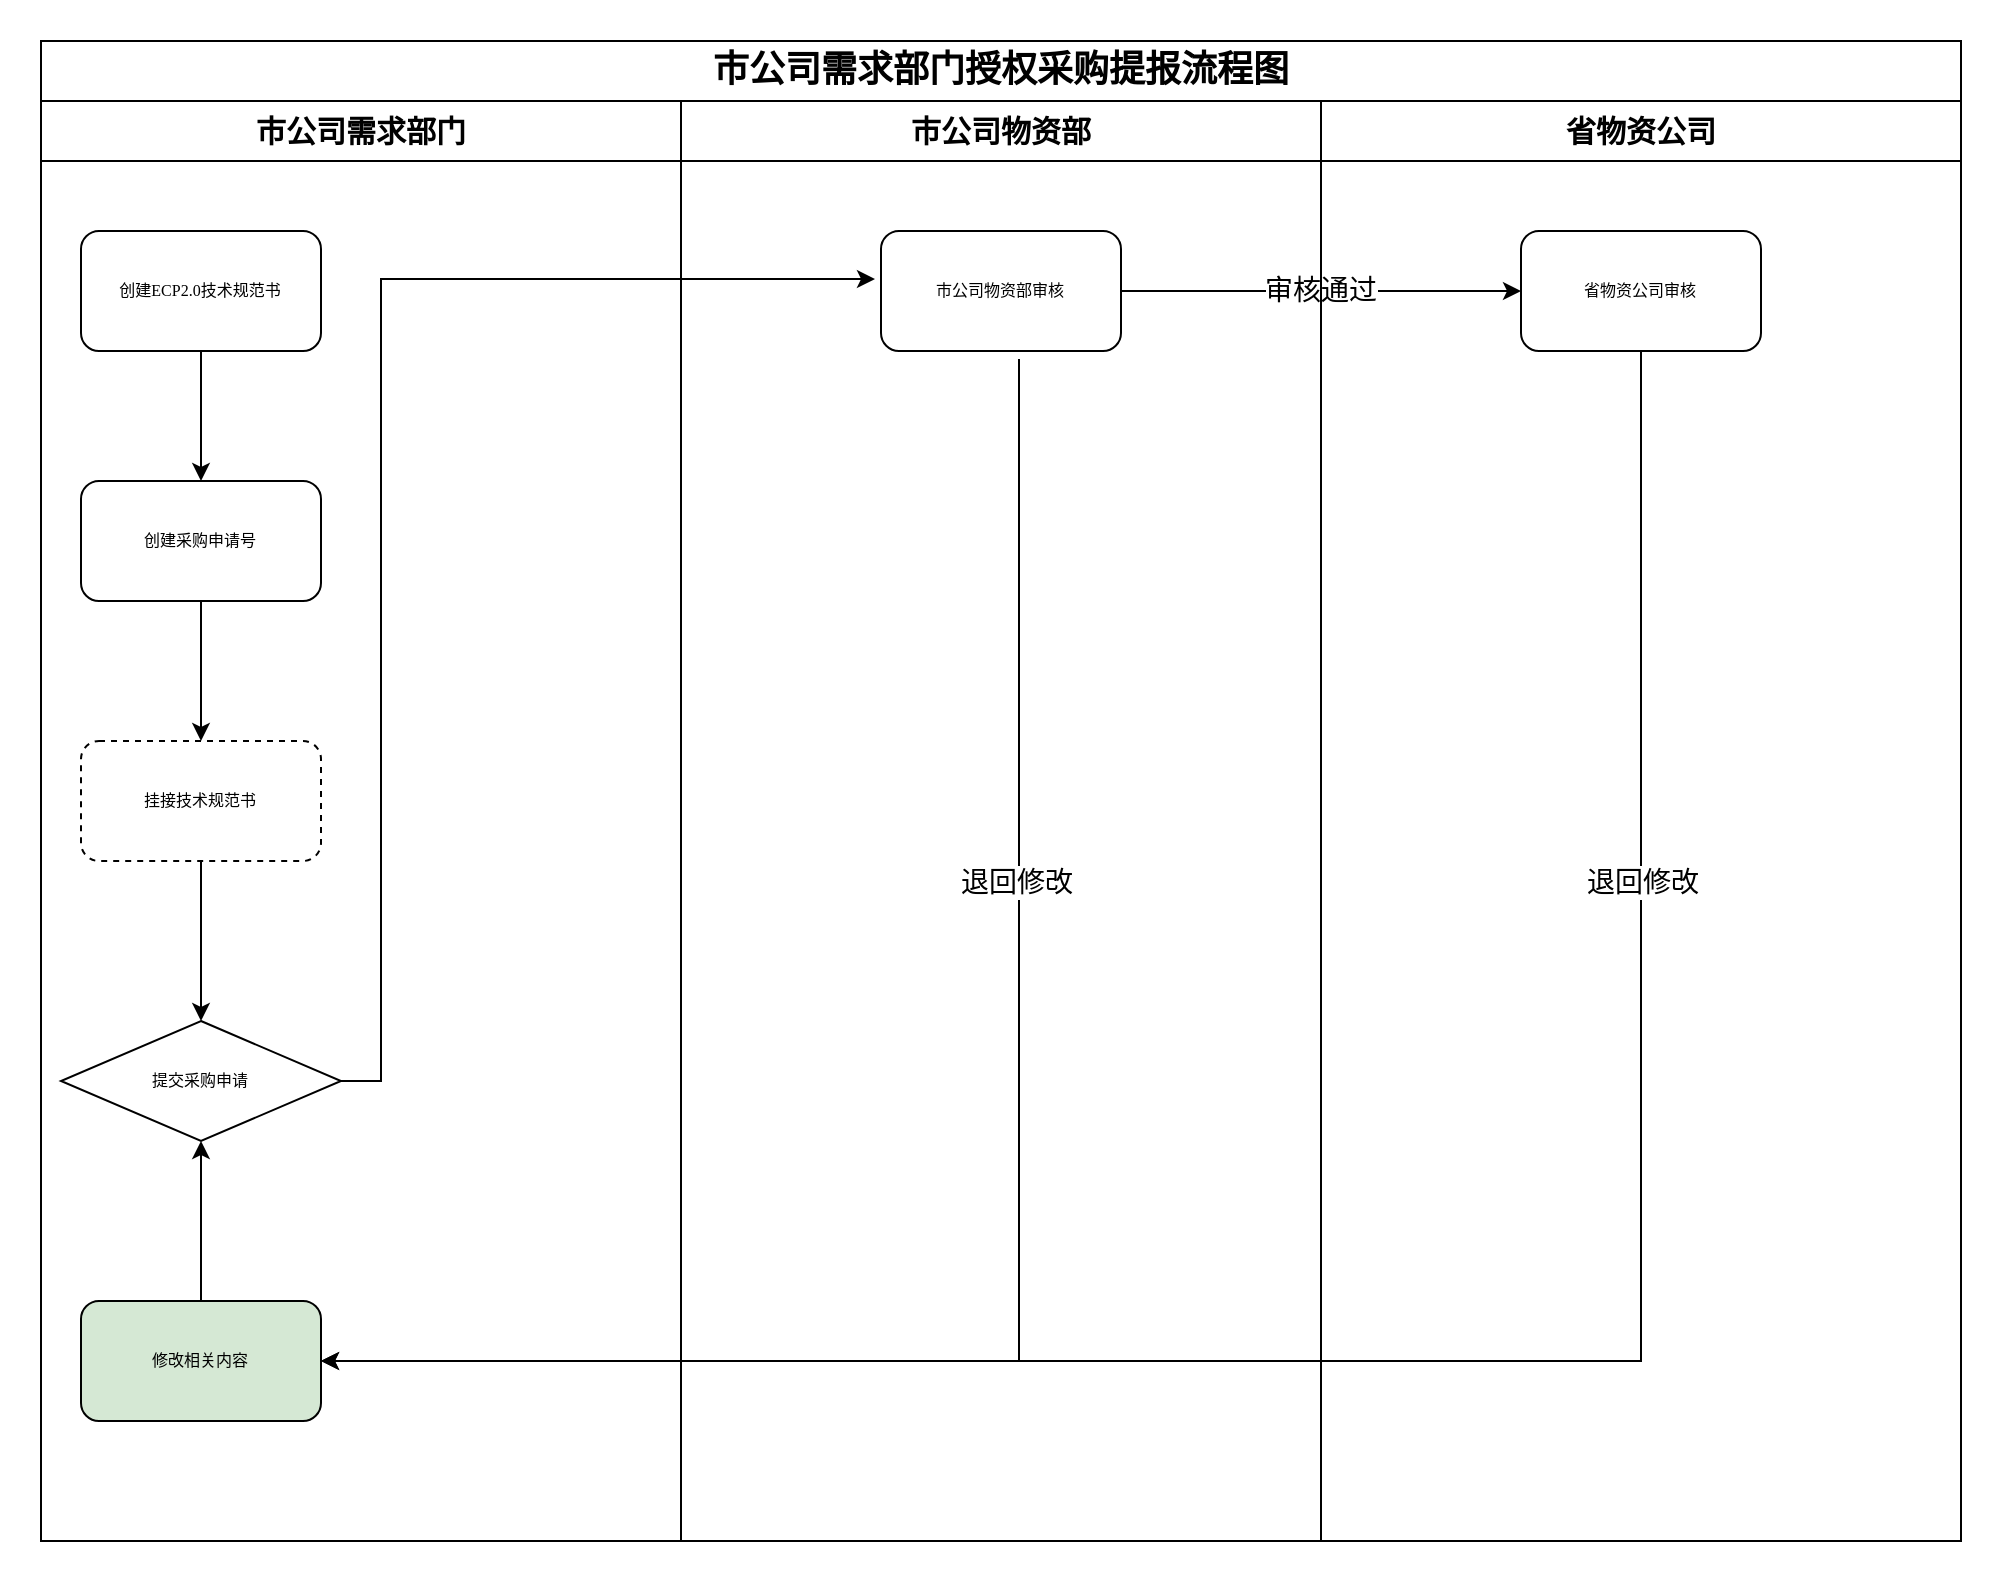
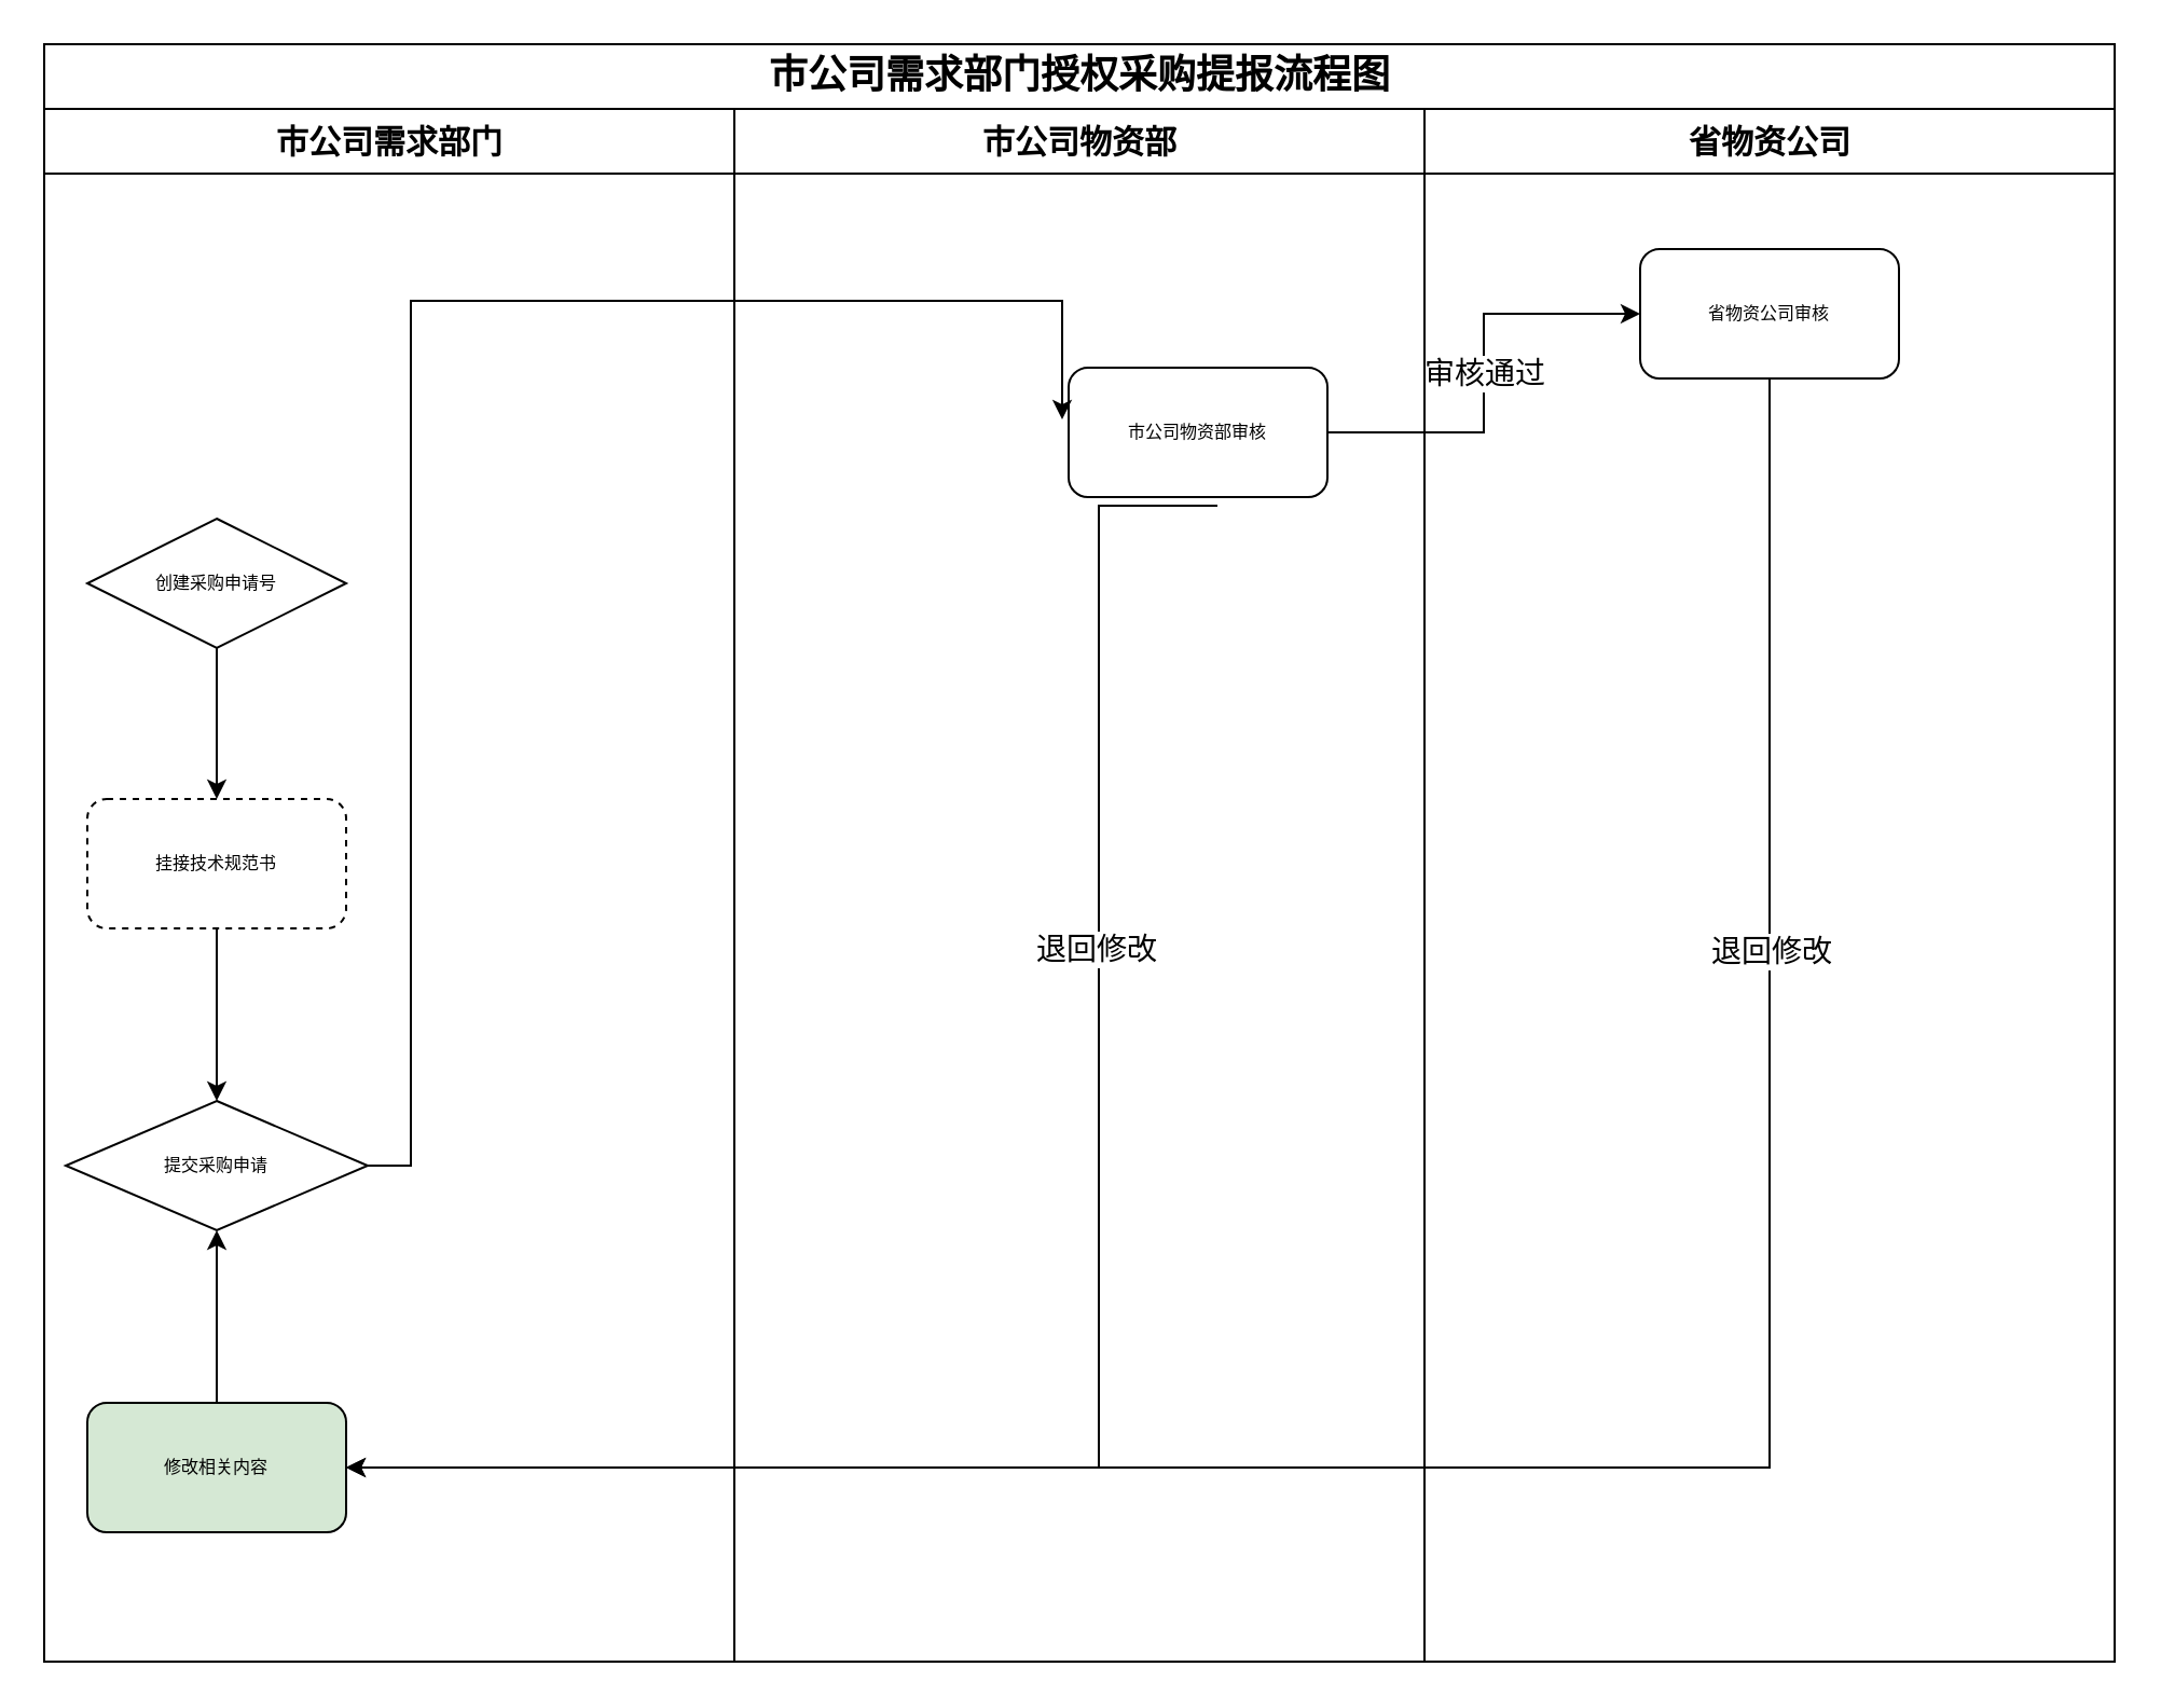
- <mxCell id="5" value="创建ECP2.0技术规范书" style="rounded=1;whiteSpace=wrap;html=1;shadow=0;labelBackgroundColor=none;strokeWidth=1;fontFamily=Verdana;fontSize=8;align=center;" vertex="1" parent="3"><mxGeometry x="20" y="65" width="120" height="60" as="geometry" /></mxCell>
- <mxCell id="10" value="市公司物资部审核" style="whiteSpace=wrap;html=1;rounded=1;shadow=0;fontFamily=Verdana;fontSize=8;strokeWidth=1;" vertex="1" parent="9"><mxGeometry x="100" y="65" width="120" height="60" as="geometry" /></mxCell>
+ <mxCell id="10" value="市公司物资部审核" style="whiteSpace=wrap;html=1;rounded=1;shadow=0;fontFamily=Verdana;fontSize=8;strokeWidth=1;" vertex="1" parent="9"><mxGeometry x="155" y="120" width="120" height="60" as="geometry" /></mxCell>
- <mxCell id="4" style="edgeStyle=orthogonalEdgeStyle;rounded=0;orthogonalLoop=1;jettySize=auto;html=1;exitX=0.5;exitY=1;exitDx=0;exitDy=0;entryX=0.5;entryY=0;entryDx=0;entryDy=0;fontSize=18;" edge="1" parent="3" source="5" target="7"><mxGeometry relative="1" as="geometry" /></mxCell>
- <mxCell id="7" value="创建采购申请号" style="rounded=1;whiteSpace=wrap;html=1;shadow=0;labelBackgroundColor=none;strokeWidth=1;fontFamily=Verdana;fontSize=8;align=center;" vertex="1" parent="3"><mxGeometry x="20" y="190" width="120" height="60" as="geometry" /></mxCell>
+ <mxCell id="7" value="创建采购申请号" style="rhombus;whiteSpace=wrap;html=1;shadow=0;labelBackgroundColor=none;strokeWidth=1;fontFamily=Verdana;fontSize=8;align=center;" vertex="1" parent="3"><mxGeometry x="20" y="190" width="120" height="60" as="geometry" /></mxCell>
